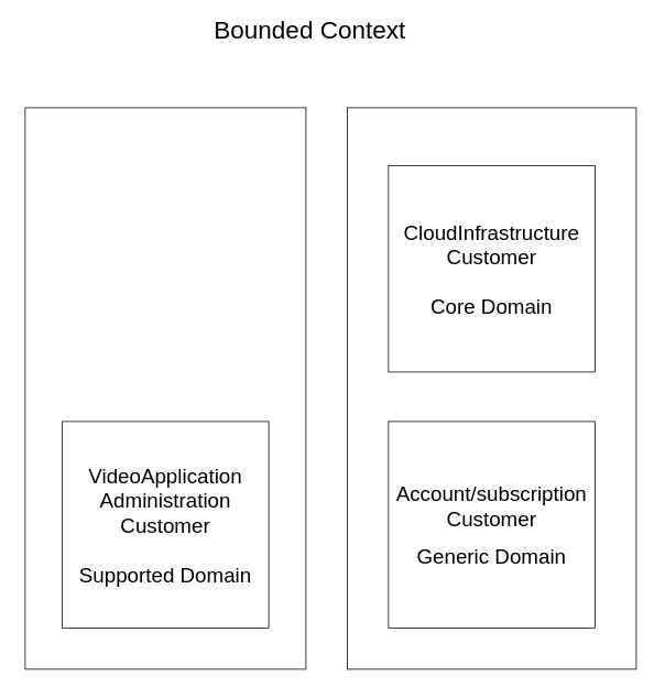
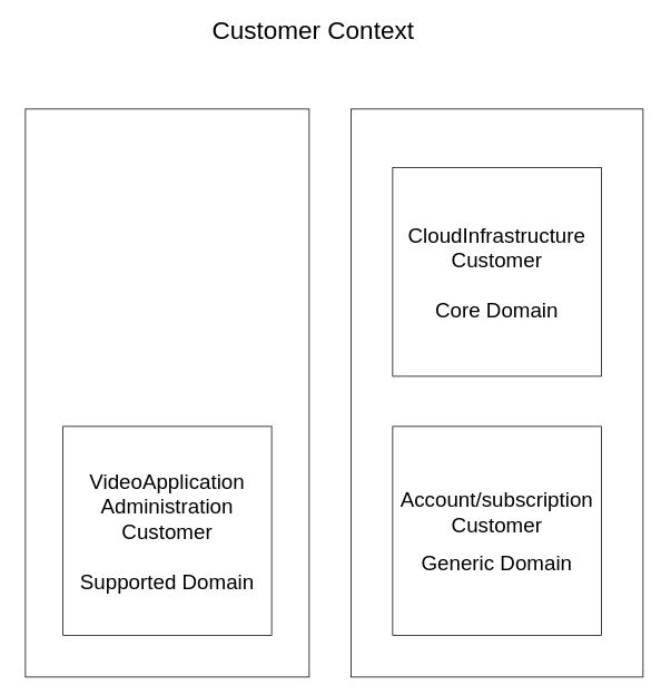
- <mxCell id="7" value="&lt;span style=&quot;font-size: 30px;&quot;&gt;Bounded Context&lt;/span&gt;" style="text;html=1;strokeColor=none;fillColor=none;align=center;verticalAlign=middle;whiteSpace=wrap;rounded=0;" vertex="1" parent="1"><mxGeometry x="20" y="20" width="710" height="30" as="geometry" /></mxCell>
+ <mxCell id="7" value="&lt;span style=&quot;font-size: 30px;&quot;&gt;Customer Context&lt;/span&gt;" style="text;html=1;strokeColor=none;fillColor=none;align=center;verticalAlign=middle;whiteSpace=wrap;rounded=0;" vertex="1" parent="1"><mxGeometry x="20" y="20" width="710" height="30" as="geometry" /></mxCell>
